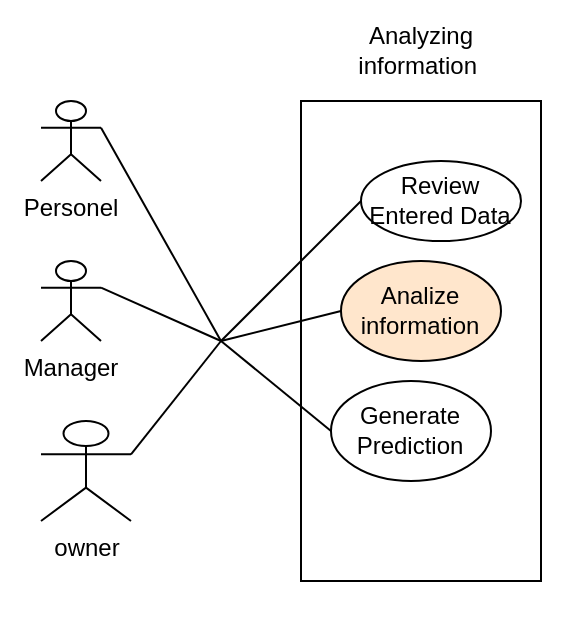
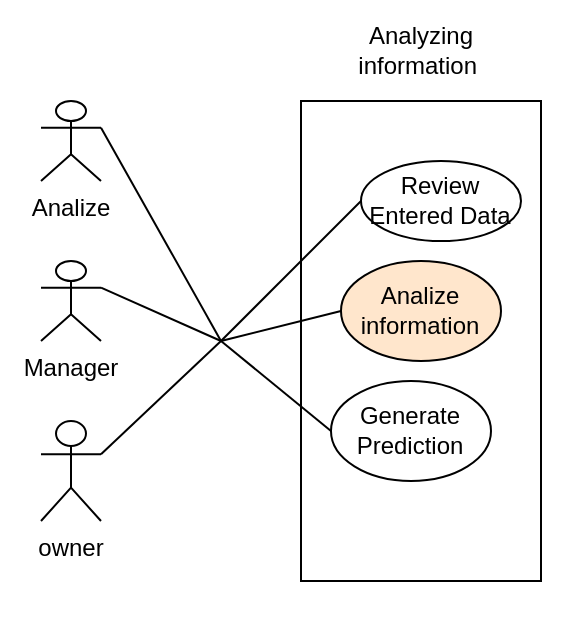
- <mxCell id="4" value="Personel" style="shape=umlActor;verticalLabelPosition=bottom;verticalAlign=top;html=1;outlineConnect=0;" vertex="1" parent="1"><mxGeometry x="20" y="50" width="30" height="40" as="geometry" /></mxCell>
+ <mxCell id="4" value="Analize" style="shape=umlActor;verticalLabelPosition=bottom;verticalAlign=top;html=1;outlineConnect=0;" vertex="1" parent="1"><mxGeometry x="20" y="50" width="30" height="40" as="geometry" /></mxCell>
- <mxCell id="6" value="owner" style="shape=umlActor;verticalLabelPosition=bottom;verticalAlign=top;html=1;outlineConnect=0;" vertex="1" parent="1"><mxGeometry x="20" y="210" width="45" height="50" as="geometry" /></mxCell>
+ <mxCell id="6" value="owner" style="shape=umlActor;verticalLabelPosition=bottom;verticalAlign=top;html=1;outlineConnect=0;" vertex="1" parent="1"><mxGeometry x="20" y="210" width="30" height="50" as="geometry" /></mxCell>
